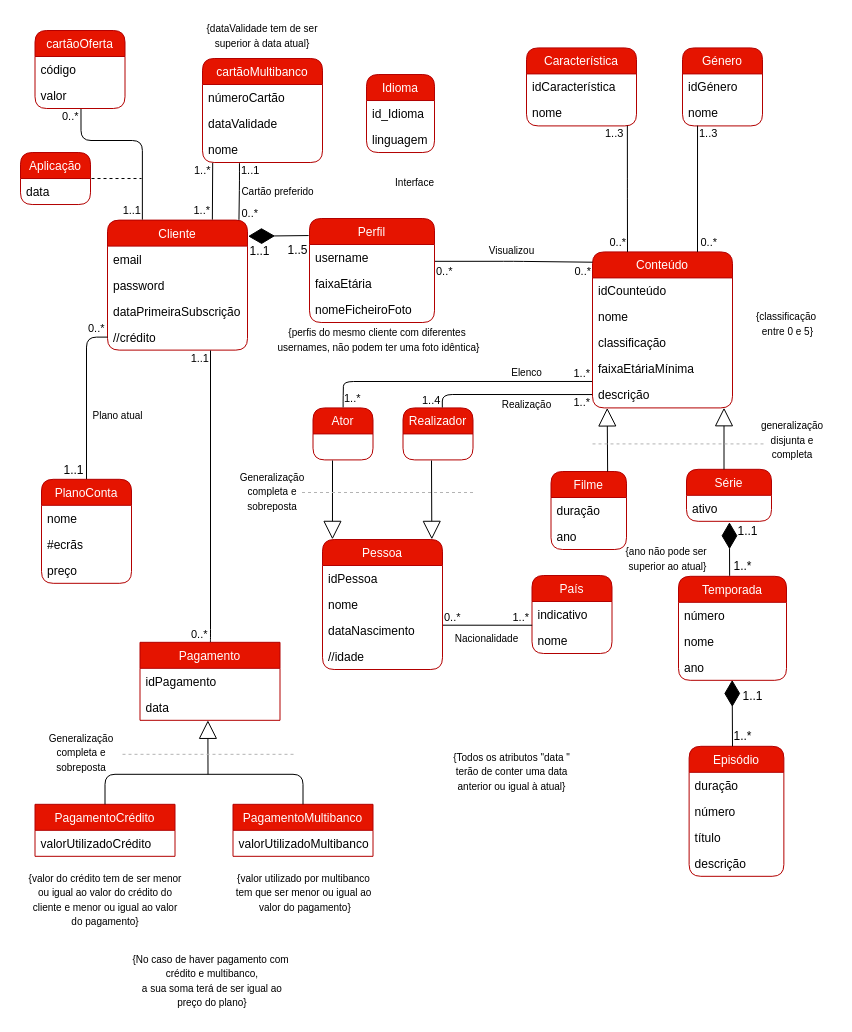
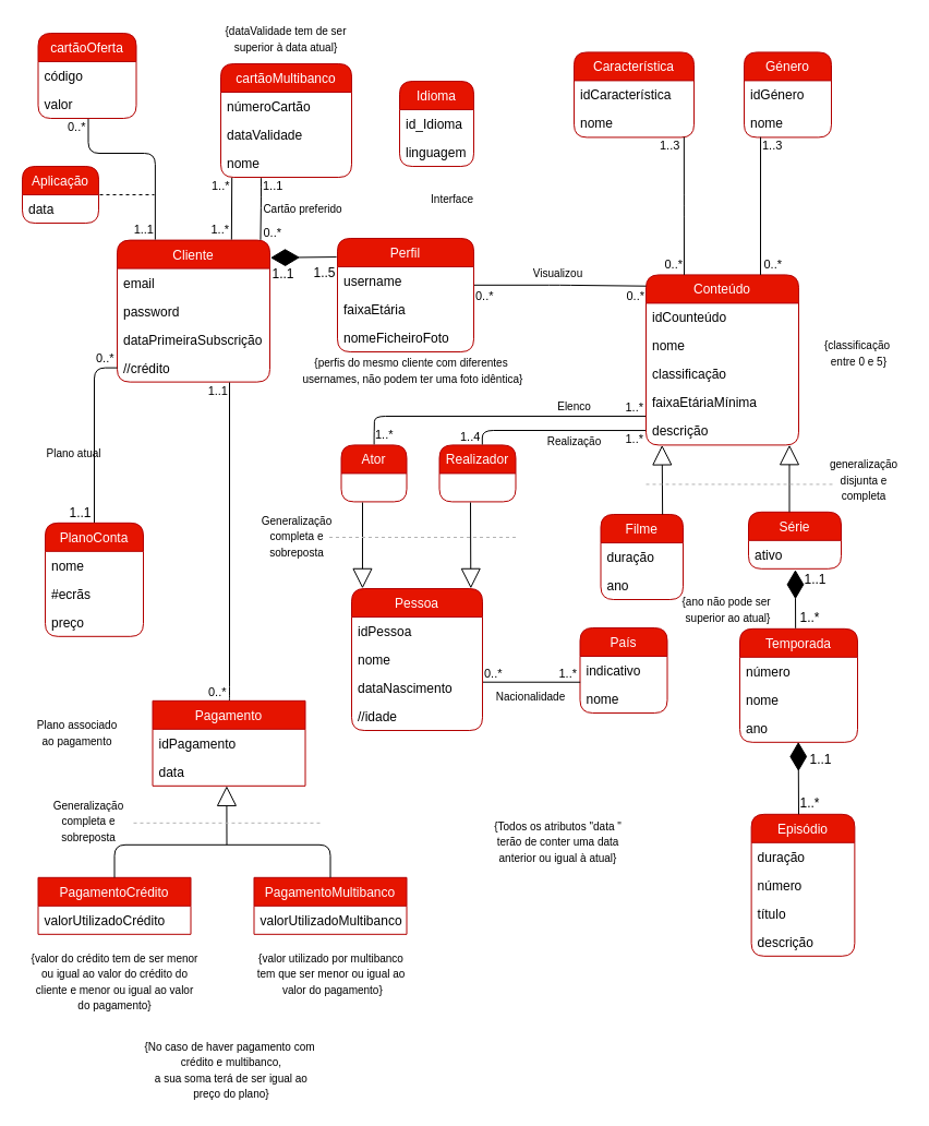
- <mxCell id="103" value="&lt;font style=&quot;font-size: 10px&quot;&gt;Plano atual&lt;/font&gt;" style="text;html=1;align=center;verticalAlign=middle;resizable=0;points=[];autosize=1;rounded=1;" vertex="1" parent="1"><mxGeometry x="82" y="405.41" width="70" height="20" as="geometry" /></mxCell>
+ <mxCell id="103" value="&lt;font style=&quot;font-size: 10px&quot;&gt;Plano atual&lt;/font&gt;" style="text;html=1;align=center;verticalAlign=middle;resizable=0;points=[];autosize=1;rounded=1;" vertex="1" parent="1"><mxGeometry x="32" y="405.41" width="70" height="20" as="geometry" /></mxCell>
+ <mxCell id="102" value="&lt;font style=&quot;font-size: 10px&quot;&gt;Plano associado &lt;br&gt;ao pagamento&lt;/font&gt;" style="text;html=1;align=center;verticalAlign=middle;resizable=0;points=[];autosize=1;rounded=1;" vertex="1" parent="1"><mxGeometry x="24.5" y="655.82" width="90" height="30" as="geometry" /></mxCell>
